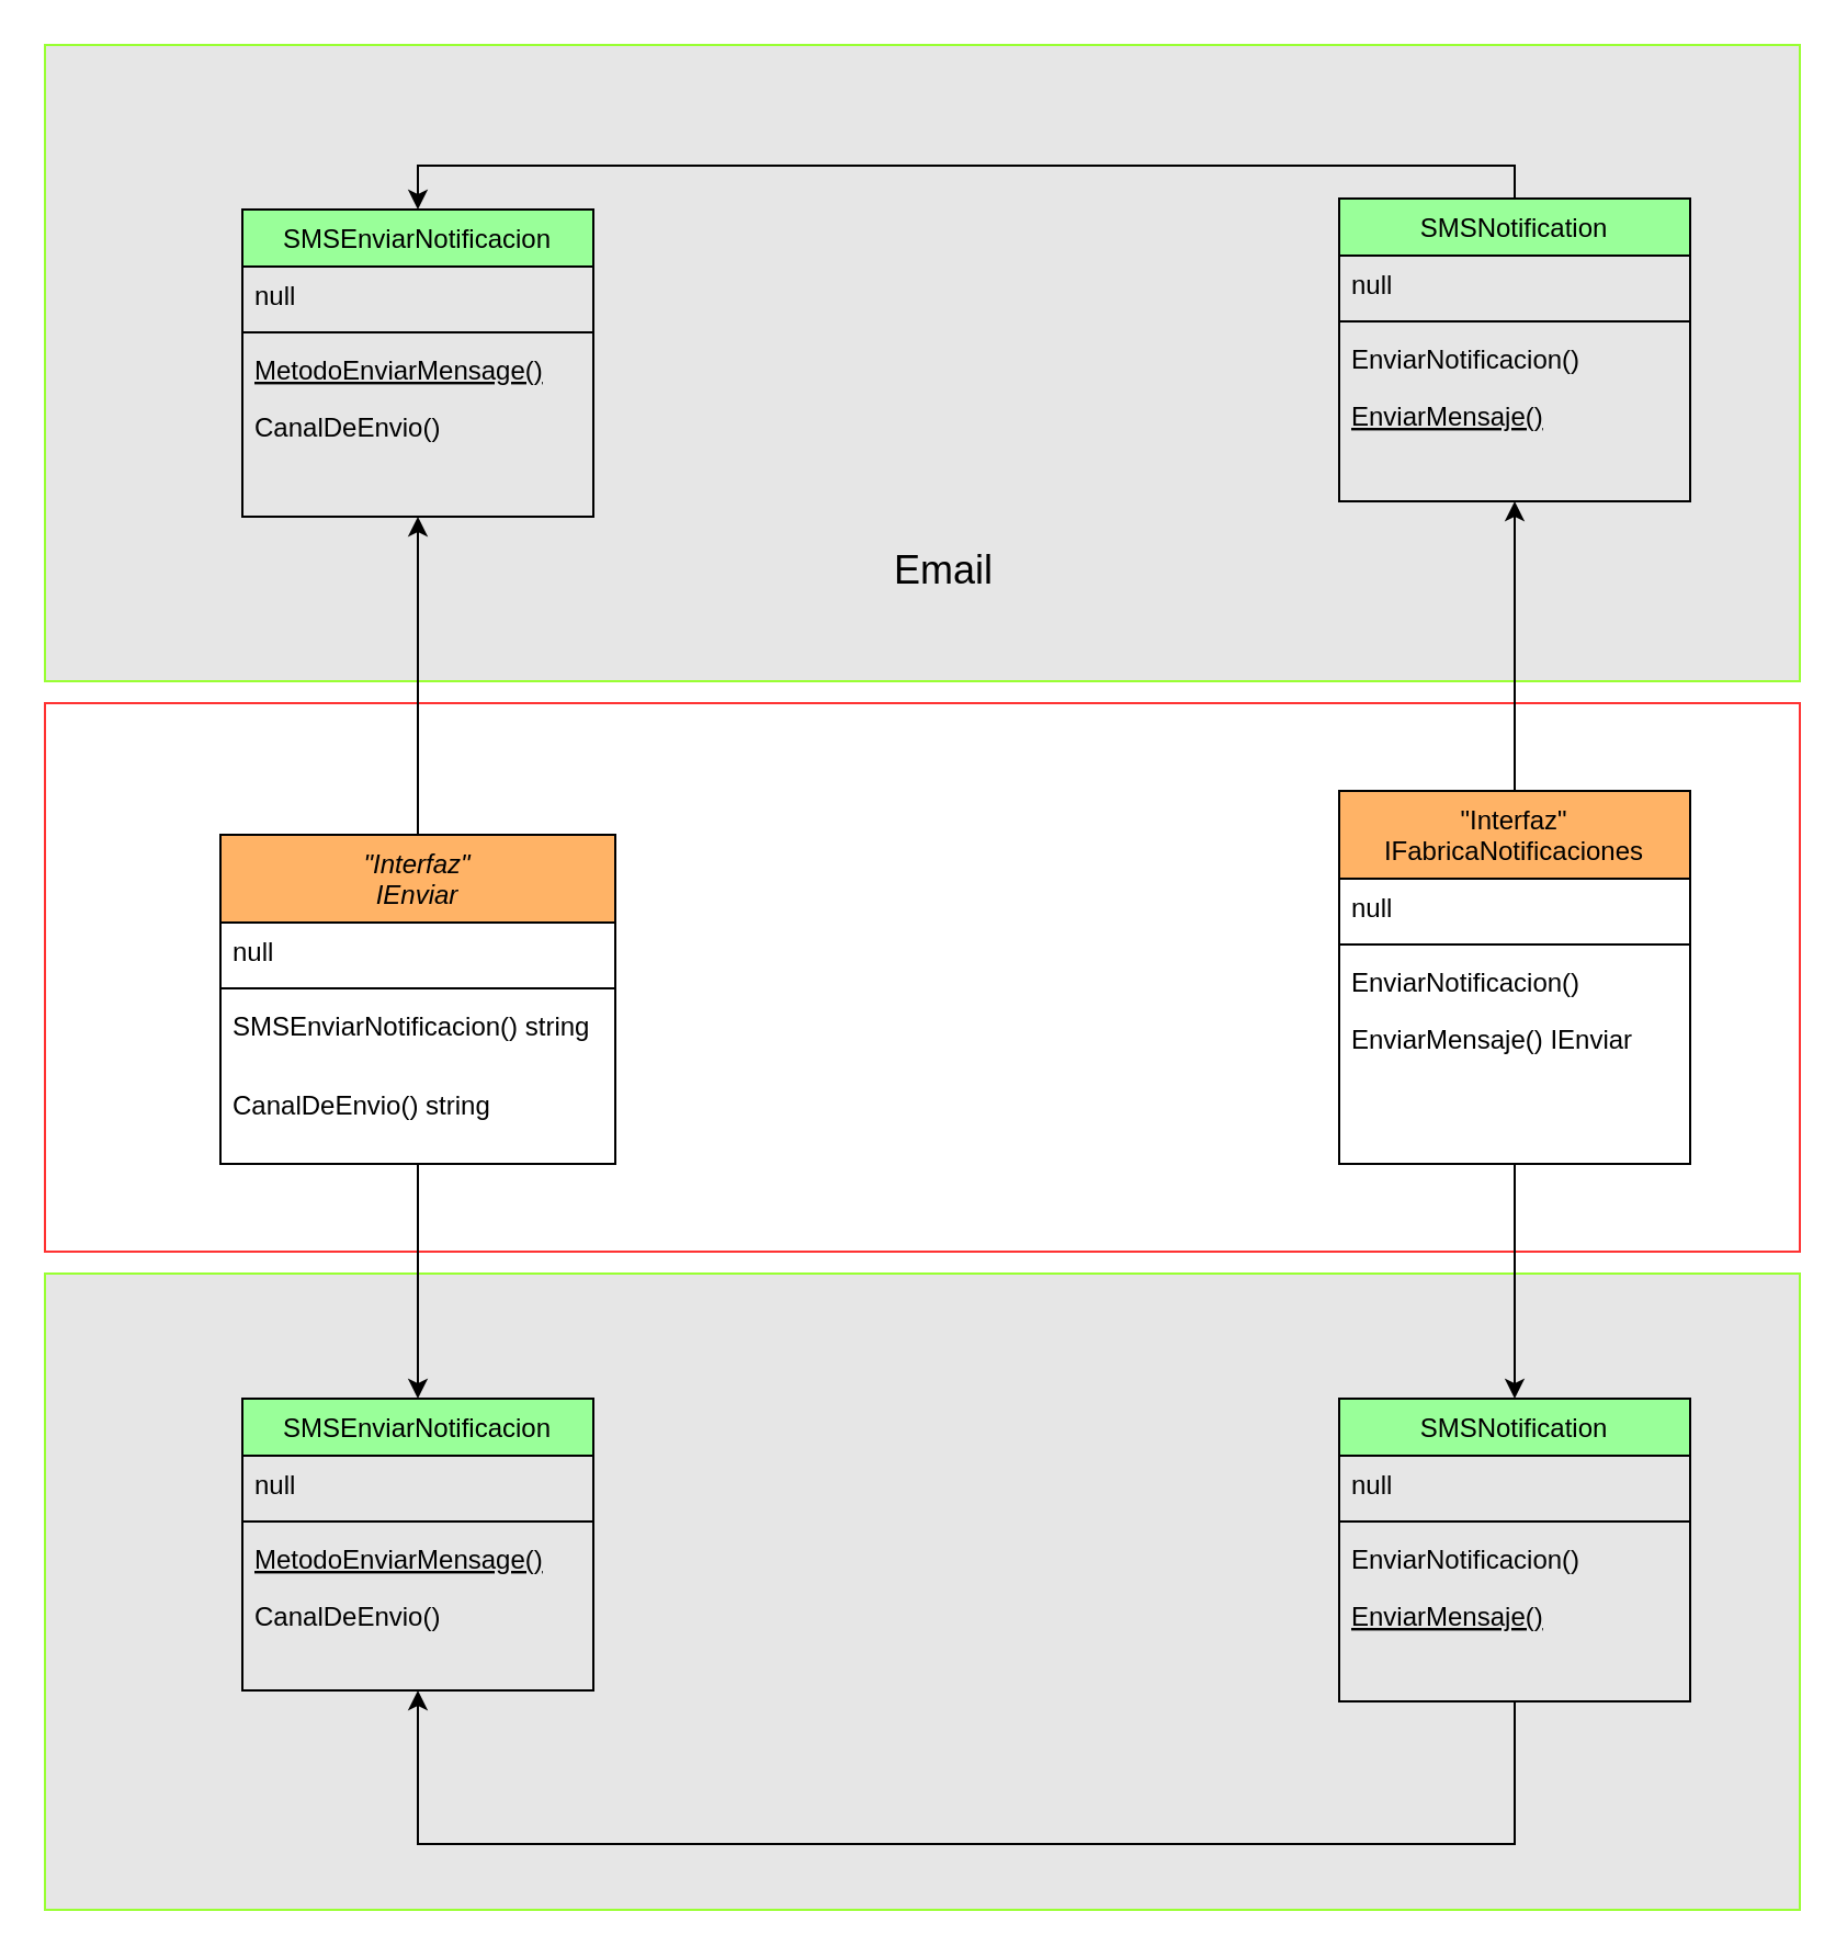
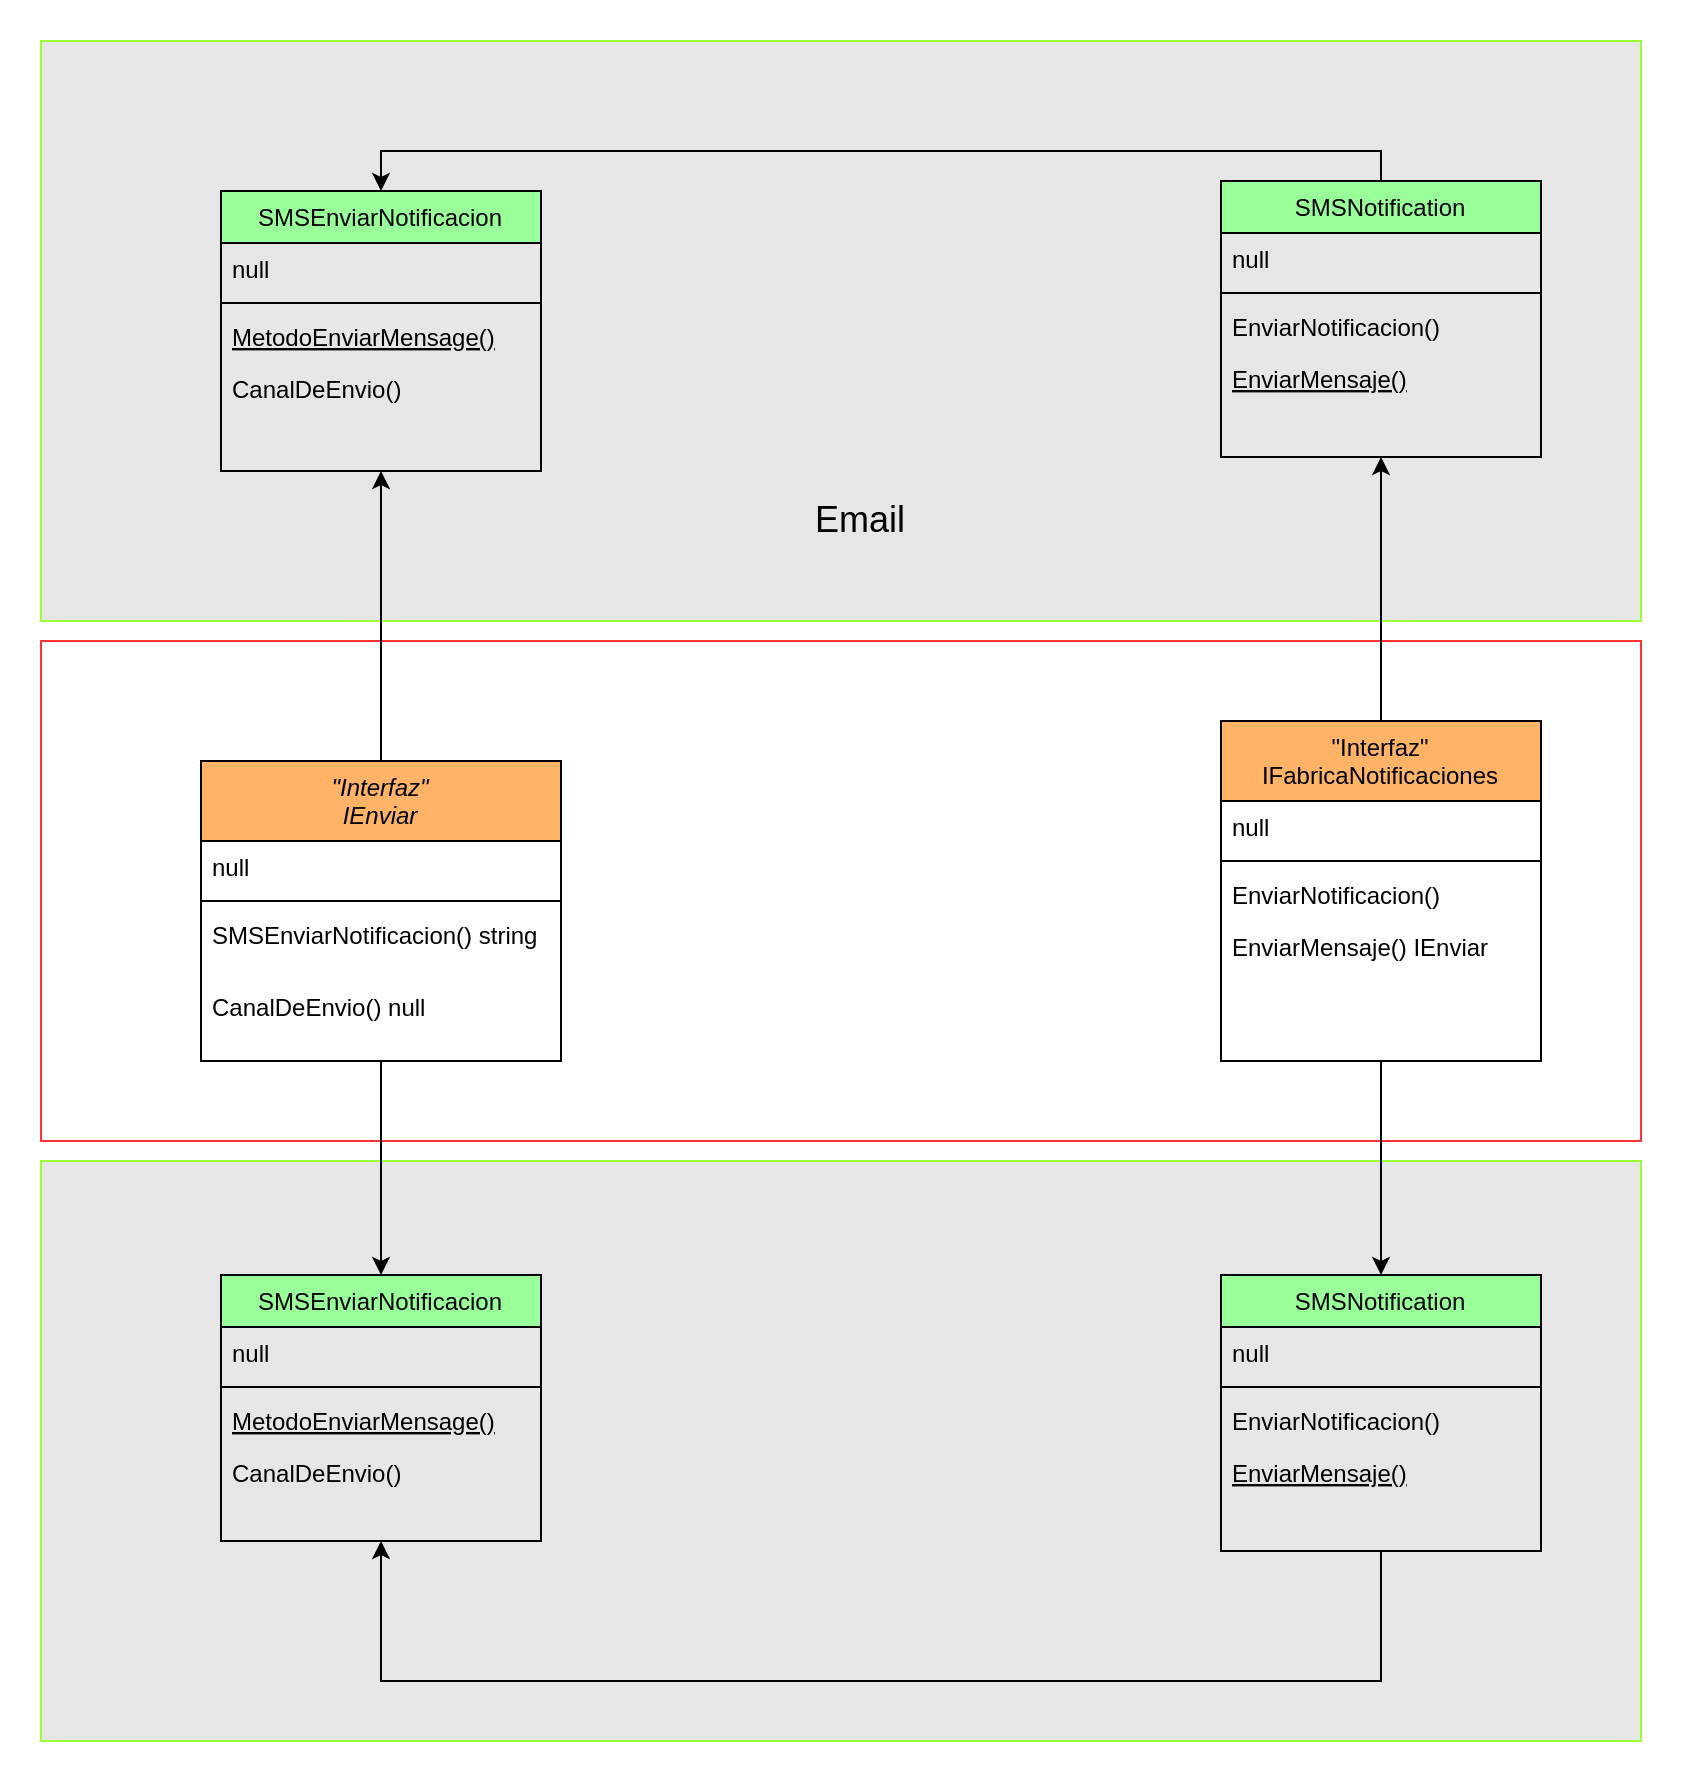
- <mxCell id="11" value="CanalDeEnvio() string" style="text;align=left;verticalAlign=top;spacingLeft=4;spacingRight=4;overflow=hidden;rotatable=0;points=[[0,0.5],[1,0.5]];portConstraint=eastwest;" vertex="1" parent="7"><mxGeometry y="110" width="180" height="36" as="geometry" /></mxCell>
+ <mxCell id="11" value="CanalDeEnvio() null" style="text;align=left;verticalAlign=top;spacingLeft=4;spacingRight=4;overflow=hidden;rotatable=0;points=[[0,0.5],[1,0.5]];portConstraint=eastwest;" vertex="1" parent="7"><mxGeometry y="110" width="180" height="36" as="geometry" /></mxCell>
